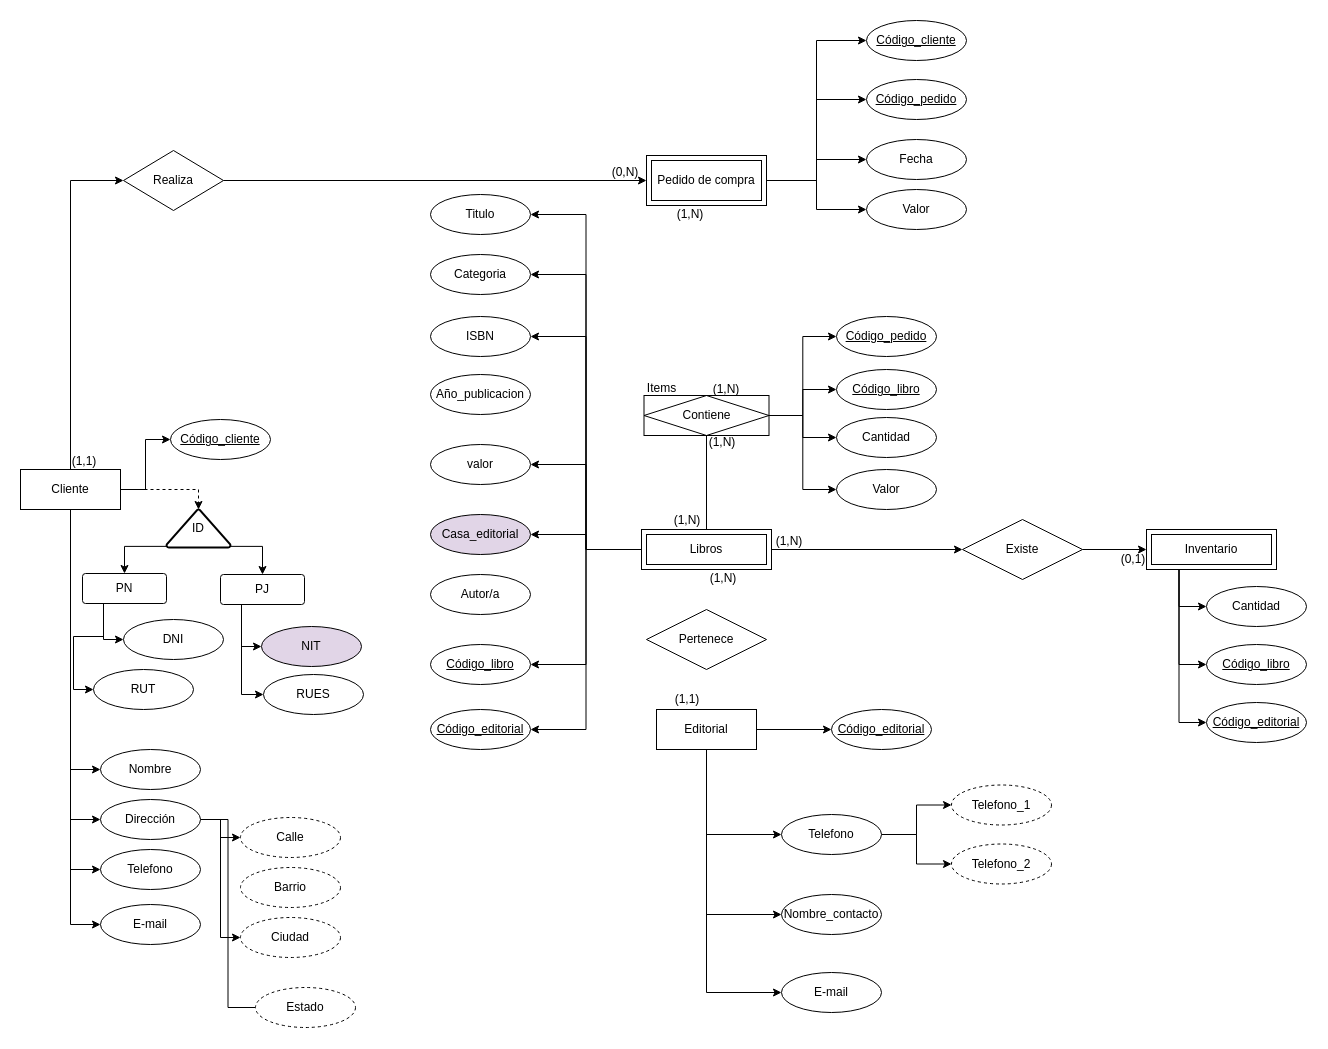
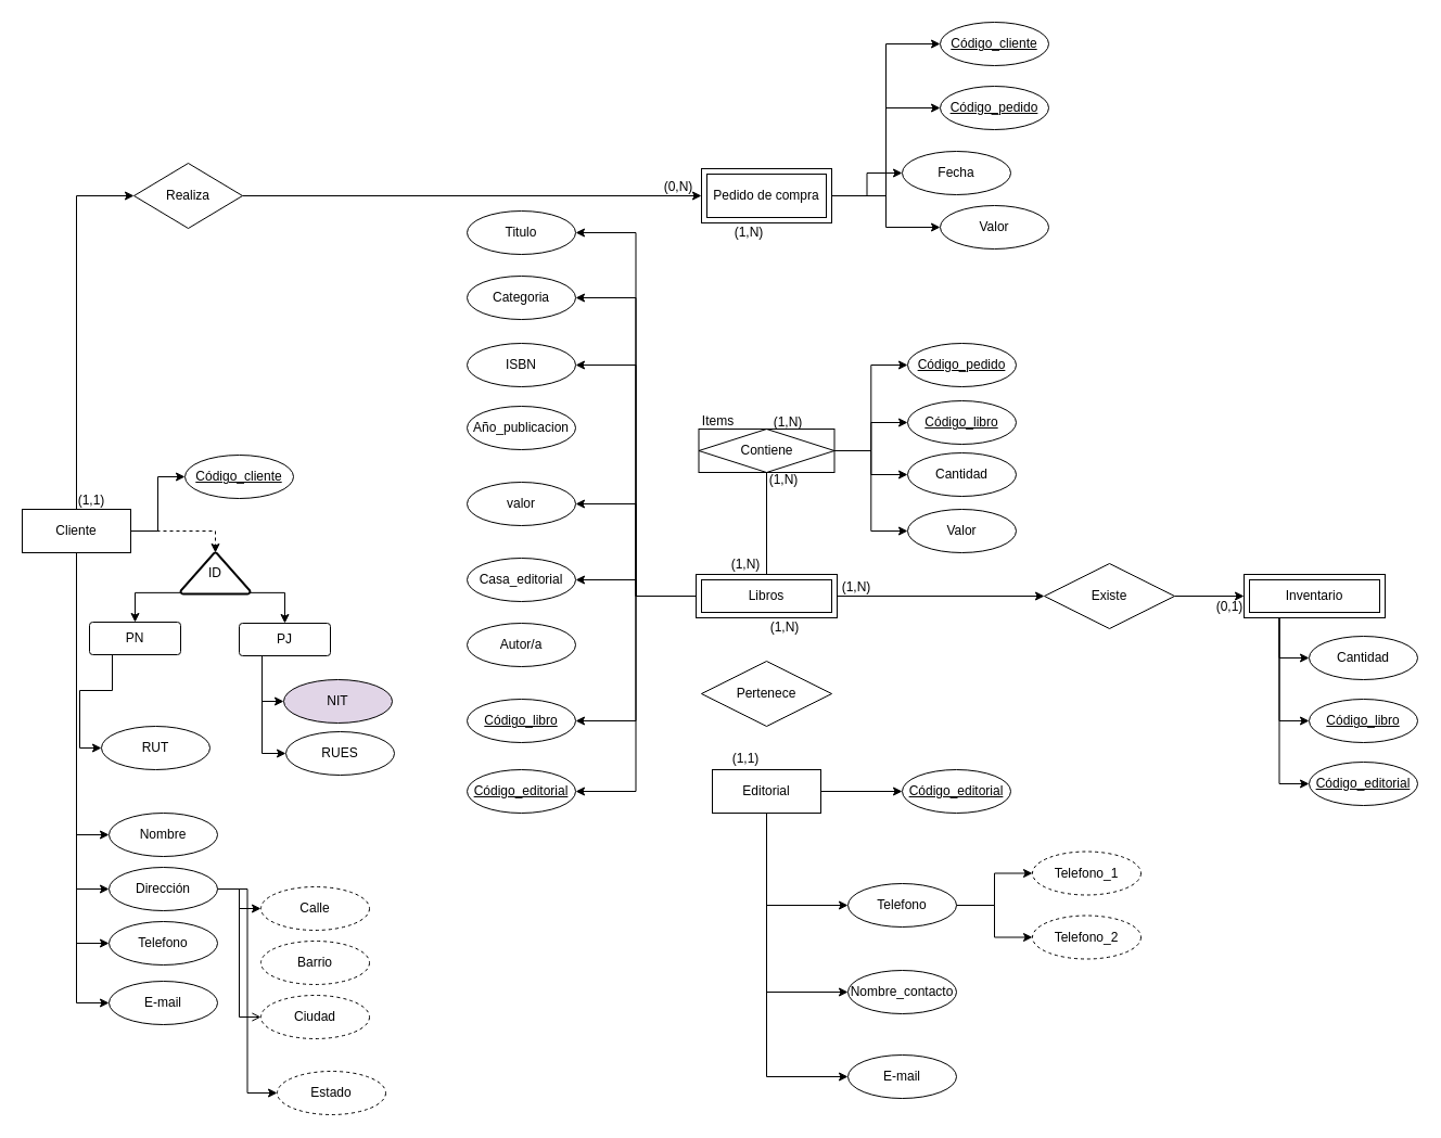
- <mxCell id="79" value="Fecha" style="ellipse;whiteSpace=wrap;html=1;align=center;" vertex="1" parent="1"><mxGeometry x="866" y="139" width="100" height="40" as="geometry" /></mxCell>
+ <mxCell id="79" value="Fecha" style="ellipse;whiteSpace=wrap;html=1;align=center;" vertex="1" parent="1"><mxGeometry x="831" y="139" width="100" height="40" as="geometry" /></mxCell>
- <mxCell id="84" value="Casa_editorial" style="ellipse;whiteSpace=wrap;html=1;align=center;fillColor=#e1d5e7;" vertex="1" parent="1"><mxGeometry x="430" y="514" width="100" height="40" as="geometry" /></mxCell>
+ <mxCell id="84" value="Casa_editorial" style="ellipse;whiteSpace=wrap;html=1;align=center;" vertex="1" parent="1"><mxGeometry x="430" y="514" width="100" height="40" as="geometry" /></mxCell>
- <mxCell id="69" style="edgeStyle=orthogonalEdgeStyle;rounded=0;orthogonalLoop=1;jettySize=auto;html=1;exitX=0.25;exitY=1;exitDx=0;exitDy=0;entryX=0;entryY=0.5;entryDx=0;entryDy=0;" edge="1" parent="1" source="71" target="76"><mxGeometry relative="1" as="geometry" /></mxCell>
- <mxCell id="76" value="DNI" style="ellipse;whiteSpace=wrap;html=1;align=center;" vertex="1" parent="1"><mxGeometry x="123" y="619" width="100" height="40" as="geometry" /></mxCell>
- <mxCell id="56" style="edgeStyle=orthogonalEdgeStyle;rounded=0;orthogonalLoop=1;jettySize=auto;html=1;exitX=1;exitY=0.5;exitDx=0;exitDy=0;entryX=0;entryY=0.5;entryDx=0;entryDy=0;" edge="1" parent="1" source="58" target="63"><mxGeometry relative="1" as="geometry" /></mxCell>
+ <mxCell id="56" style="edgeStyle=orthogonalEdgeStyle;rounded=0;orthogonalLoop=1;jettySize=auto;html=1;exitX=1;exitY=0.5;exitDx=0;exitDy=0;entryX=0;entryY=0.5;entryDx=0;entryDy=0;endArrow=open;" edge="1" parent="1" source="58" target="63"><mxGeometry relative="1" as="geometry" /></mxCell>
- <mxCell id="57" style="edgeStyle=orthogonalEdgeStyle;rounded=0;orthogonalLoop=1;jettySize=auto;html=1;exitX=1;exitY=0.5;exitDx=0;exitDy=0;entryX=0;entryY=0.5;entryDx=0;entryDy=0;endArrow=none;" edge="1" parent="1" source="58" target="64"><mxGeometry relative="1" as="geometry" /></mxCell>
+ <mxCell id="57" style="edgeStyle=orthogonalEdgeStyle;rounded=0;orthogonalLoop=1;jettySize=auto;html=1;exitX=1;exitY=0.5;exitDx=0;exitDy=0;entryX=0;entryY=0.5;entryDx=0;entryDy=0;" edge="1" parent="1" source="58" target="64"><mxGeometry relative="1" as="geometry" /></mxCell>
